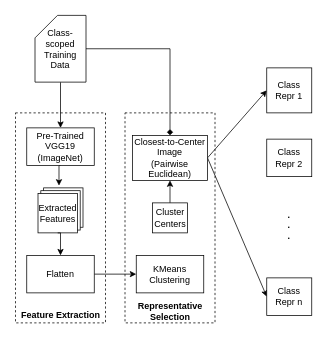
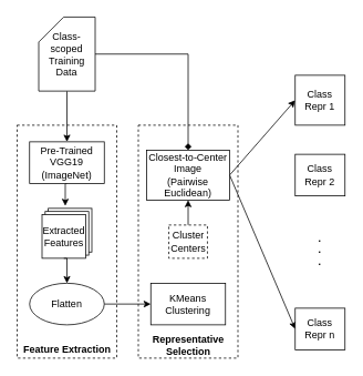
- <mxCell id="20" value="Cluster Centers" style="rounded=0;whiteSpace=wrap;html=1;" vertex="1" parent="1"><mxGeometry x="202.75" y="270" width="46.5" height="40" as="geometry" /></mxCell>
+ <mxCell id="20" value="Cluster Centers" style="rounded=0;whiteSpace=wrap;html=1;dashed=1;" vertex="1" parent="1"><mxGeometry x="202.75" y="270" width="46.5" height="40" as="geometry" /></mxCell>
- <mxCell id="11" value="Flatten" style="rounded=0;whiteSpace=wrap;html=1;" vertex="1" parent="1"><mxGeometry x="35" y="340" width="90" height="50" as="geometry" /></mxCell>
+ <mxCell id="11" value="Flatten" style="ellipse;whiteSpace=wrap;html=1;" vertex="1" parent="1"><mxGeometry x="35" y="340" width="90" height="50" as="geometry" /></mxCell>
